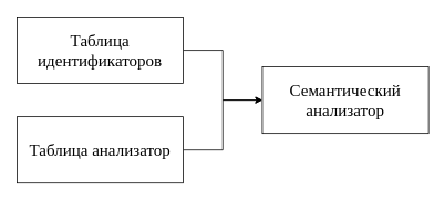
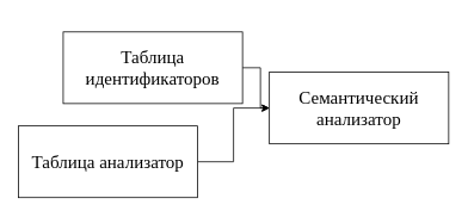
- <mxCell id="5" value="Таблица идентификаторов" style="rounded=0;whiteSpace=wrap;html=1;fontSize=20;fontFamily=Times New Roman;" vertex="1" parent="1"><mxGeometry x="20" y="20" width="200" height="80" as="geometry" /></mxCell>
+ <mxCell id="5" value="Таблица идентификаторов" style="rounded=0;whiteSpace=wrap;html=1;fontSize=20;fontFamily=Times New Roman;" vertex="1" parent="1"><mxGeometry x="70" y="35" width="200" height="80" as="geometry" /></mxCell>
- <mxCell id="6" value="Семантический анализатор" style="rounded=0;whiteSpace=wrap;html=1;fontSize=20;fontFamily=Times New Roman;" vertex="1" parent="1"><mxGeometry x="315" y="80" width="200" height="80" as="geometry" /></mxCell>
+ <mxCell id="6" value="Семантический анализатор" style="rounded=0;whiteSpace=wrap;html=1;fontSize=20;fontFamily=Times New Roman;" vertex="1" parent="1"><mxGeometry x="300" y="80" width="200" height="80" as="geometry" /></mxCell>
